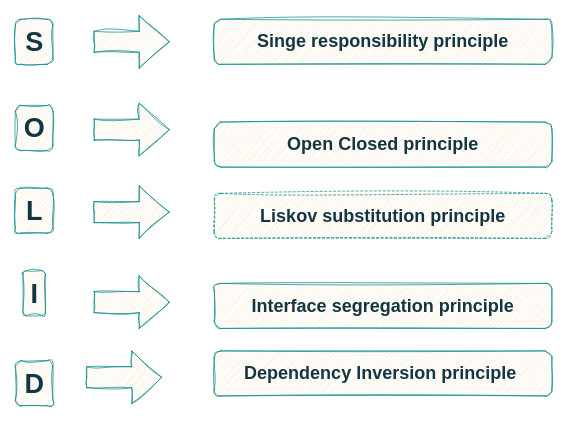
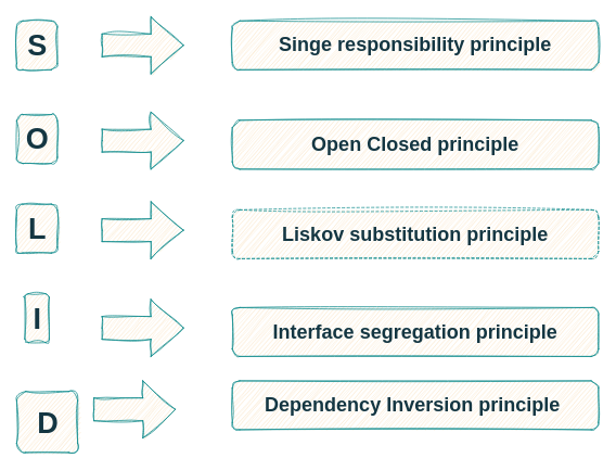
- <mxCell id="14" value="&lt;font style=&quot;font-size: 24px;&quot;&gt;&lt;b&gt;Open Closed principle&lt;/b&gt;&lt;/font&gt;" style="whiteSpace=wrap;html=1;rounded=1;sketch=1;curveFitting=1;jiggle=2;labelBackgroundColor=none;fillColor=#FAE5C7;strokeColor=#0F8B8D;fontColor=#143642;" vertex="1" parent="1"><mxGeometry x="285" y="162" width="450" height="60" as="geometry" /></mxCell>
+ <mxCell id="14" value="&lt;font style=&quot;font-size: 24px;&quot;&gt;&lt;b&gt;Open Closed principle&lt;/b&gt;&lt;/font&gt;" style="whiteSpace=wrap;html=1;rounded=1;sketch=1;curveFitting=1;jiggle=2;labelBackgroundColor=none;fillColor=#FAE5C7;strokeColor=#0F8B8D;fontColor=#143642;" vertex="1" parent="1"><mxGeometry x="285" y="147" width="450" height="60" as="geometry" /></mxCell>
- <mxCell id="11" value="&lt;font style=&quot;font-size: 36px;&quot;&gt;D&lt;/font&gt;" style="text;html=1;align=center;verticalAlign=middle;resizable=0;points=[];autosize=1;strokeColor=#0F8B8D;fillColor=#FAE5C7;fontStyle=1;rounded=1;sketch=1;curveFitting=1;jiggle=2;labelBackgroundColor=none;fontColor=#143642;" vertex="1" parent="1"><mxGeometry x="20" y="480" width="50" height="60" as="geometry" /></mxCell>
+ <mxCell id="11" value="&lt;font style=&quot;font-size: 36px;&quot;&gt;D&lt;/font&gt;" style="text;html=1;align=center;verticalAlign=middle;resizable=0;points=[];autosize=1;strokeColor=#0F8B8D;fillColor=#FAE5C7;fontStyle=1;rounded=1;sketch=1;curveFitting=1;jiggle=2;labelBackgroundColor=none;fontColor=#143642;" vertex="1" parent="1"><mxGeometry x="20" y="480" width="75" height="75" as="geometry" /></mxCell>
